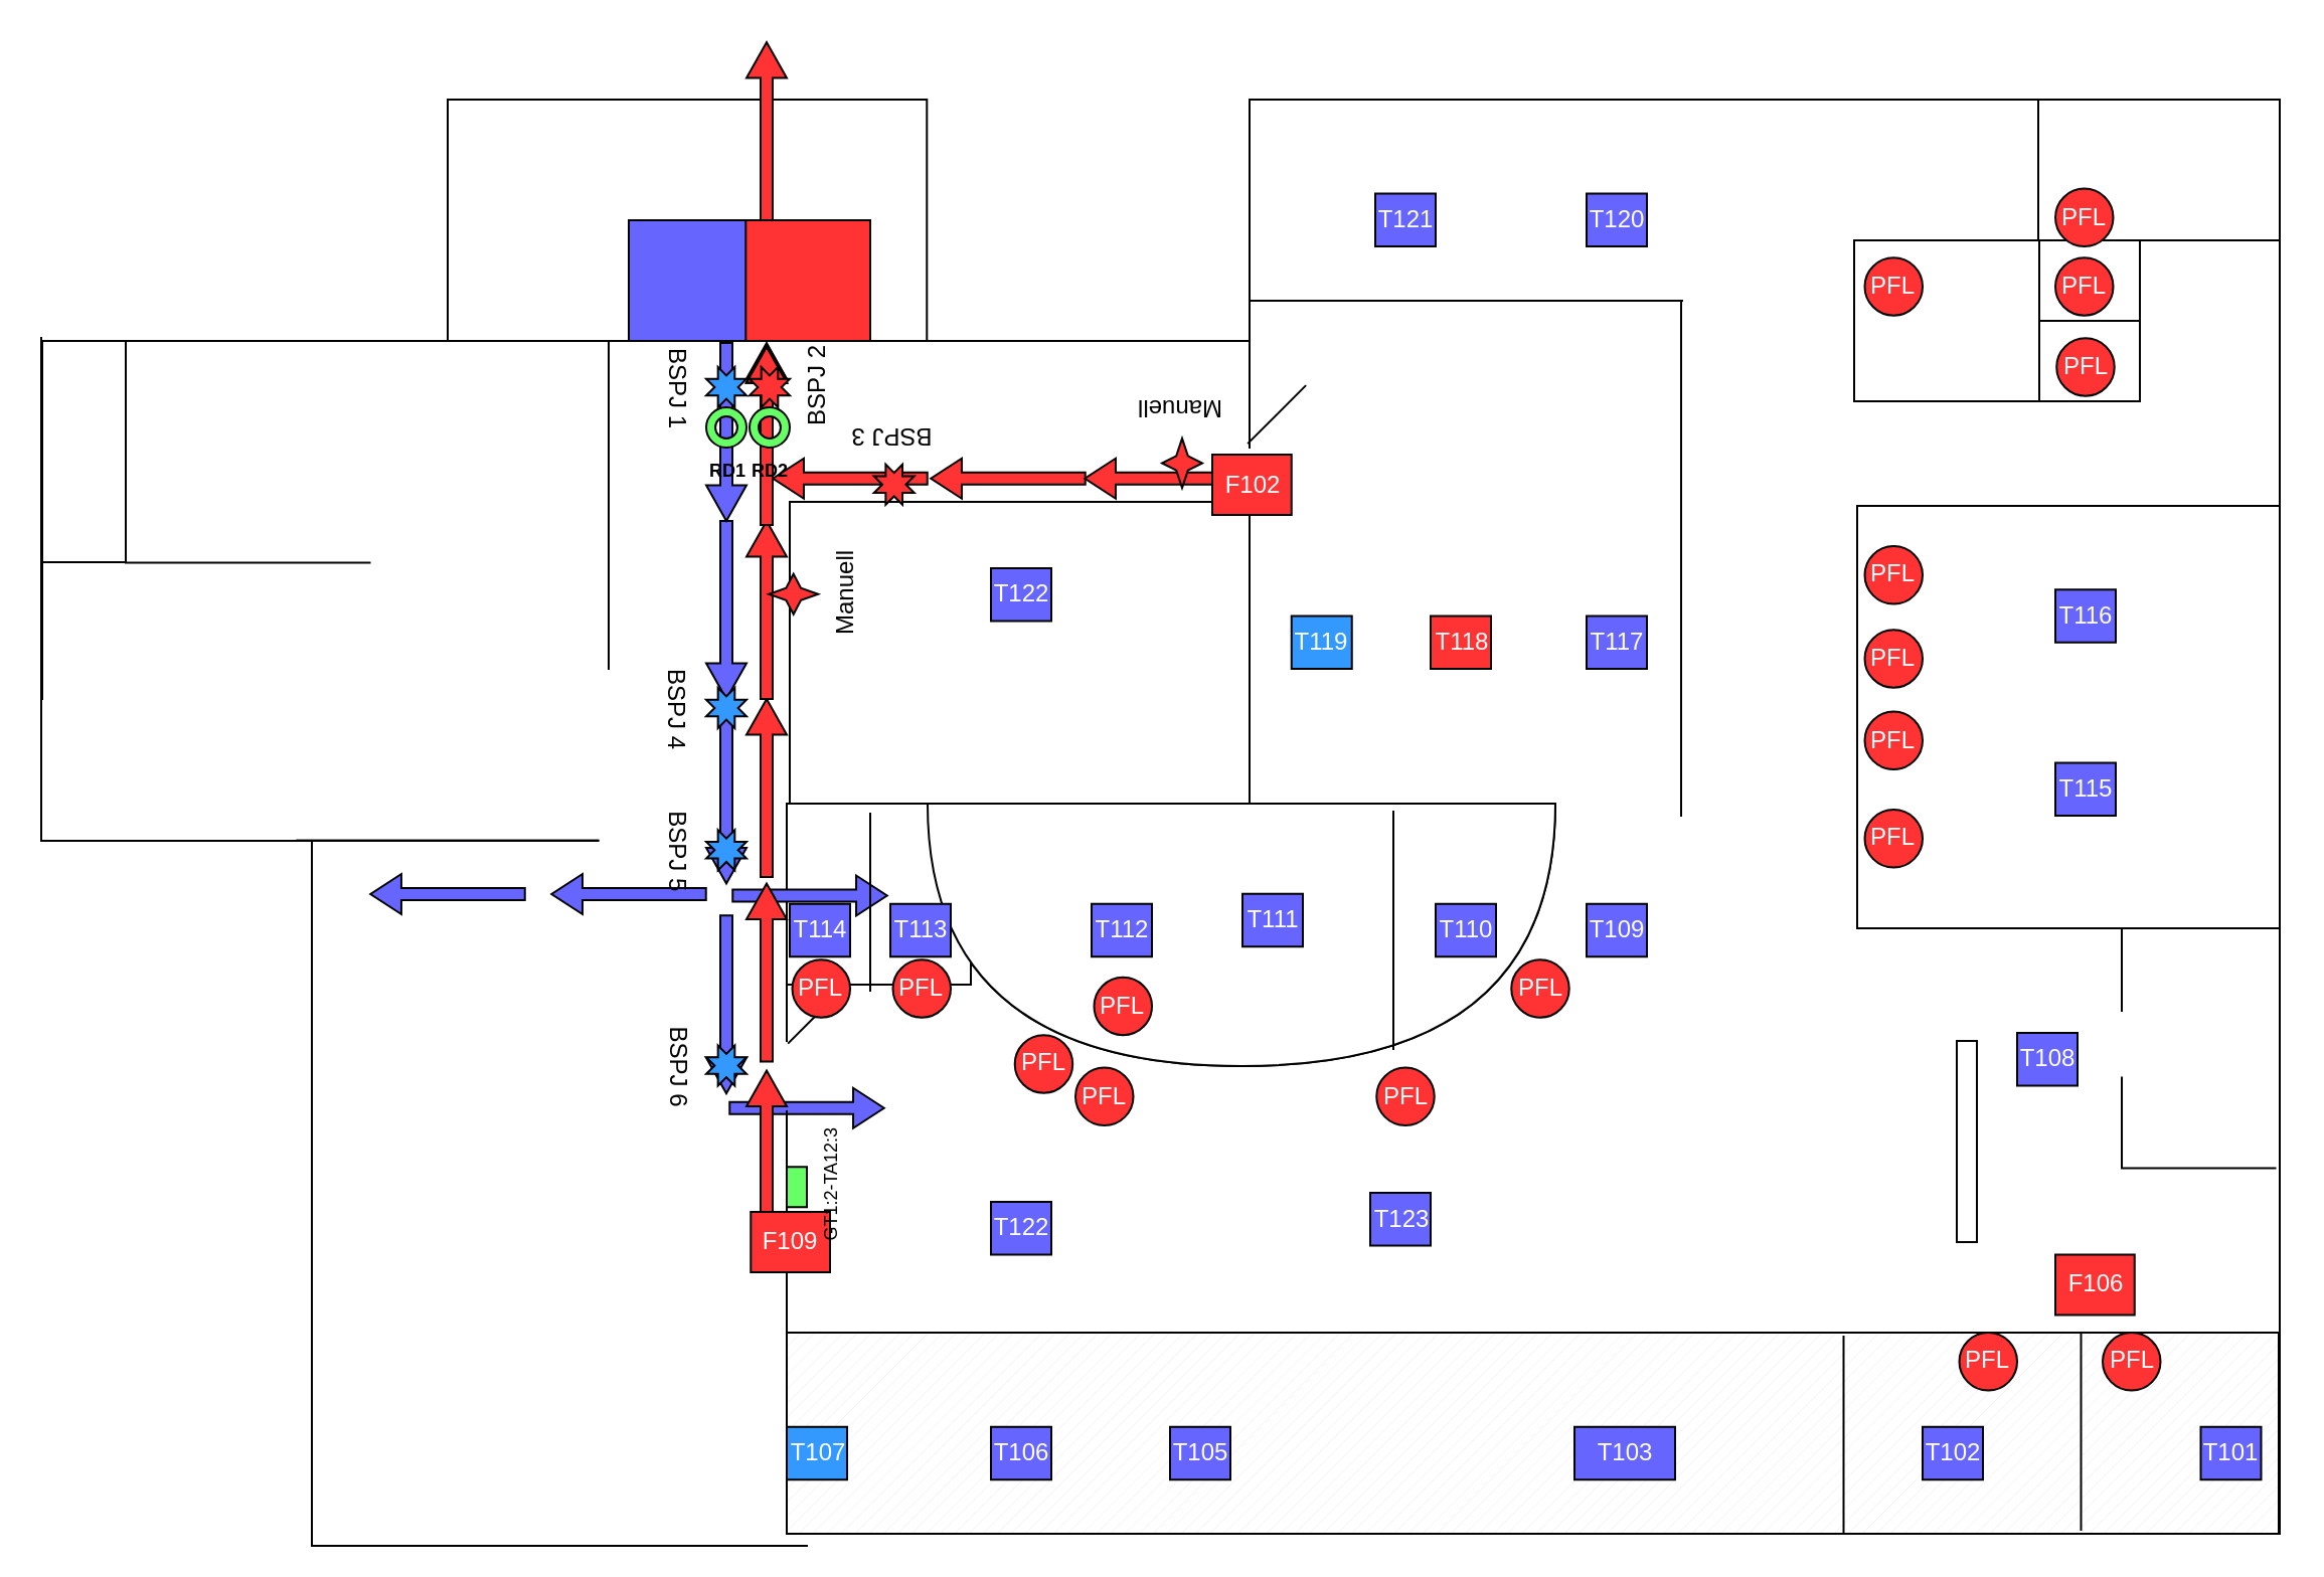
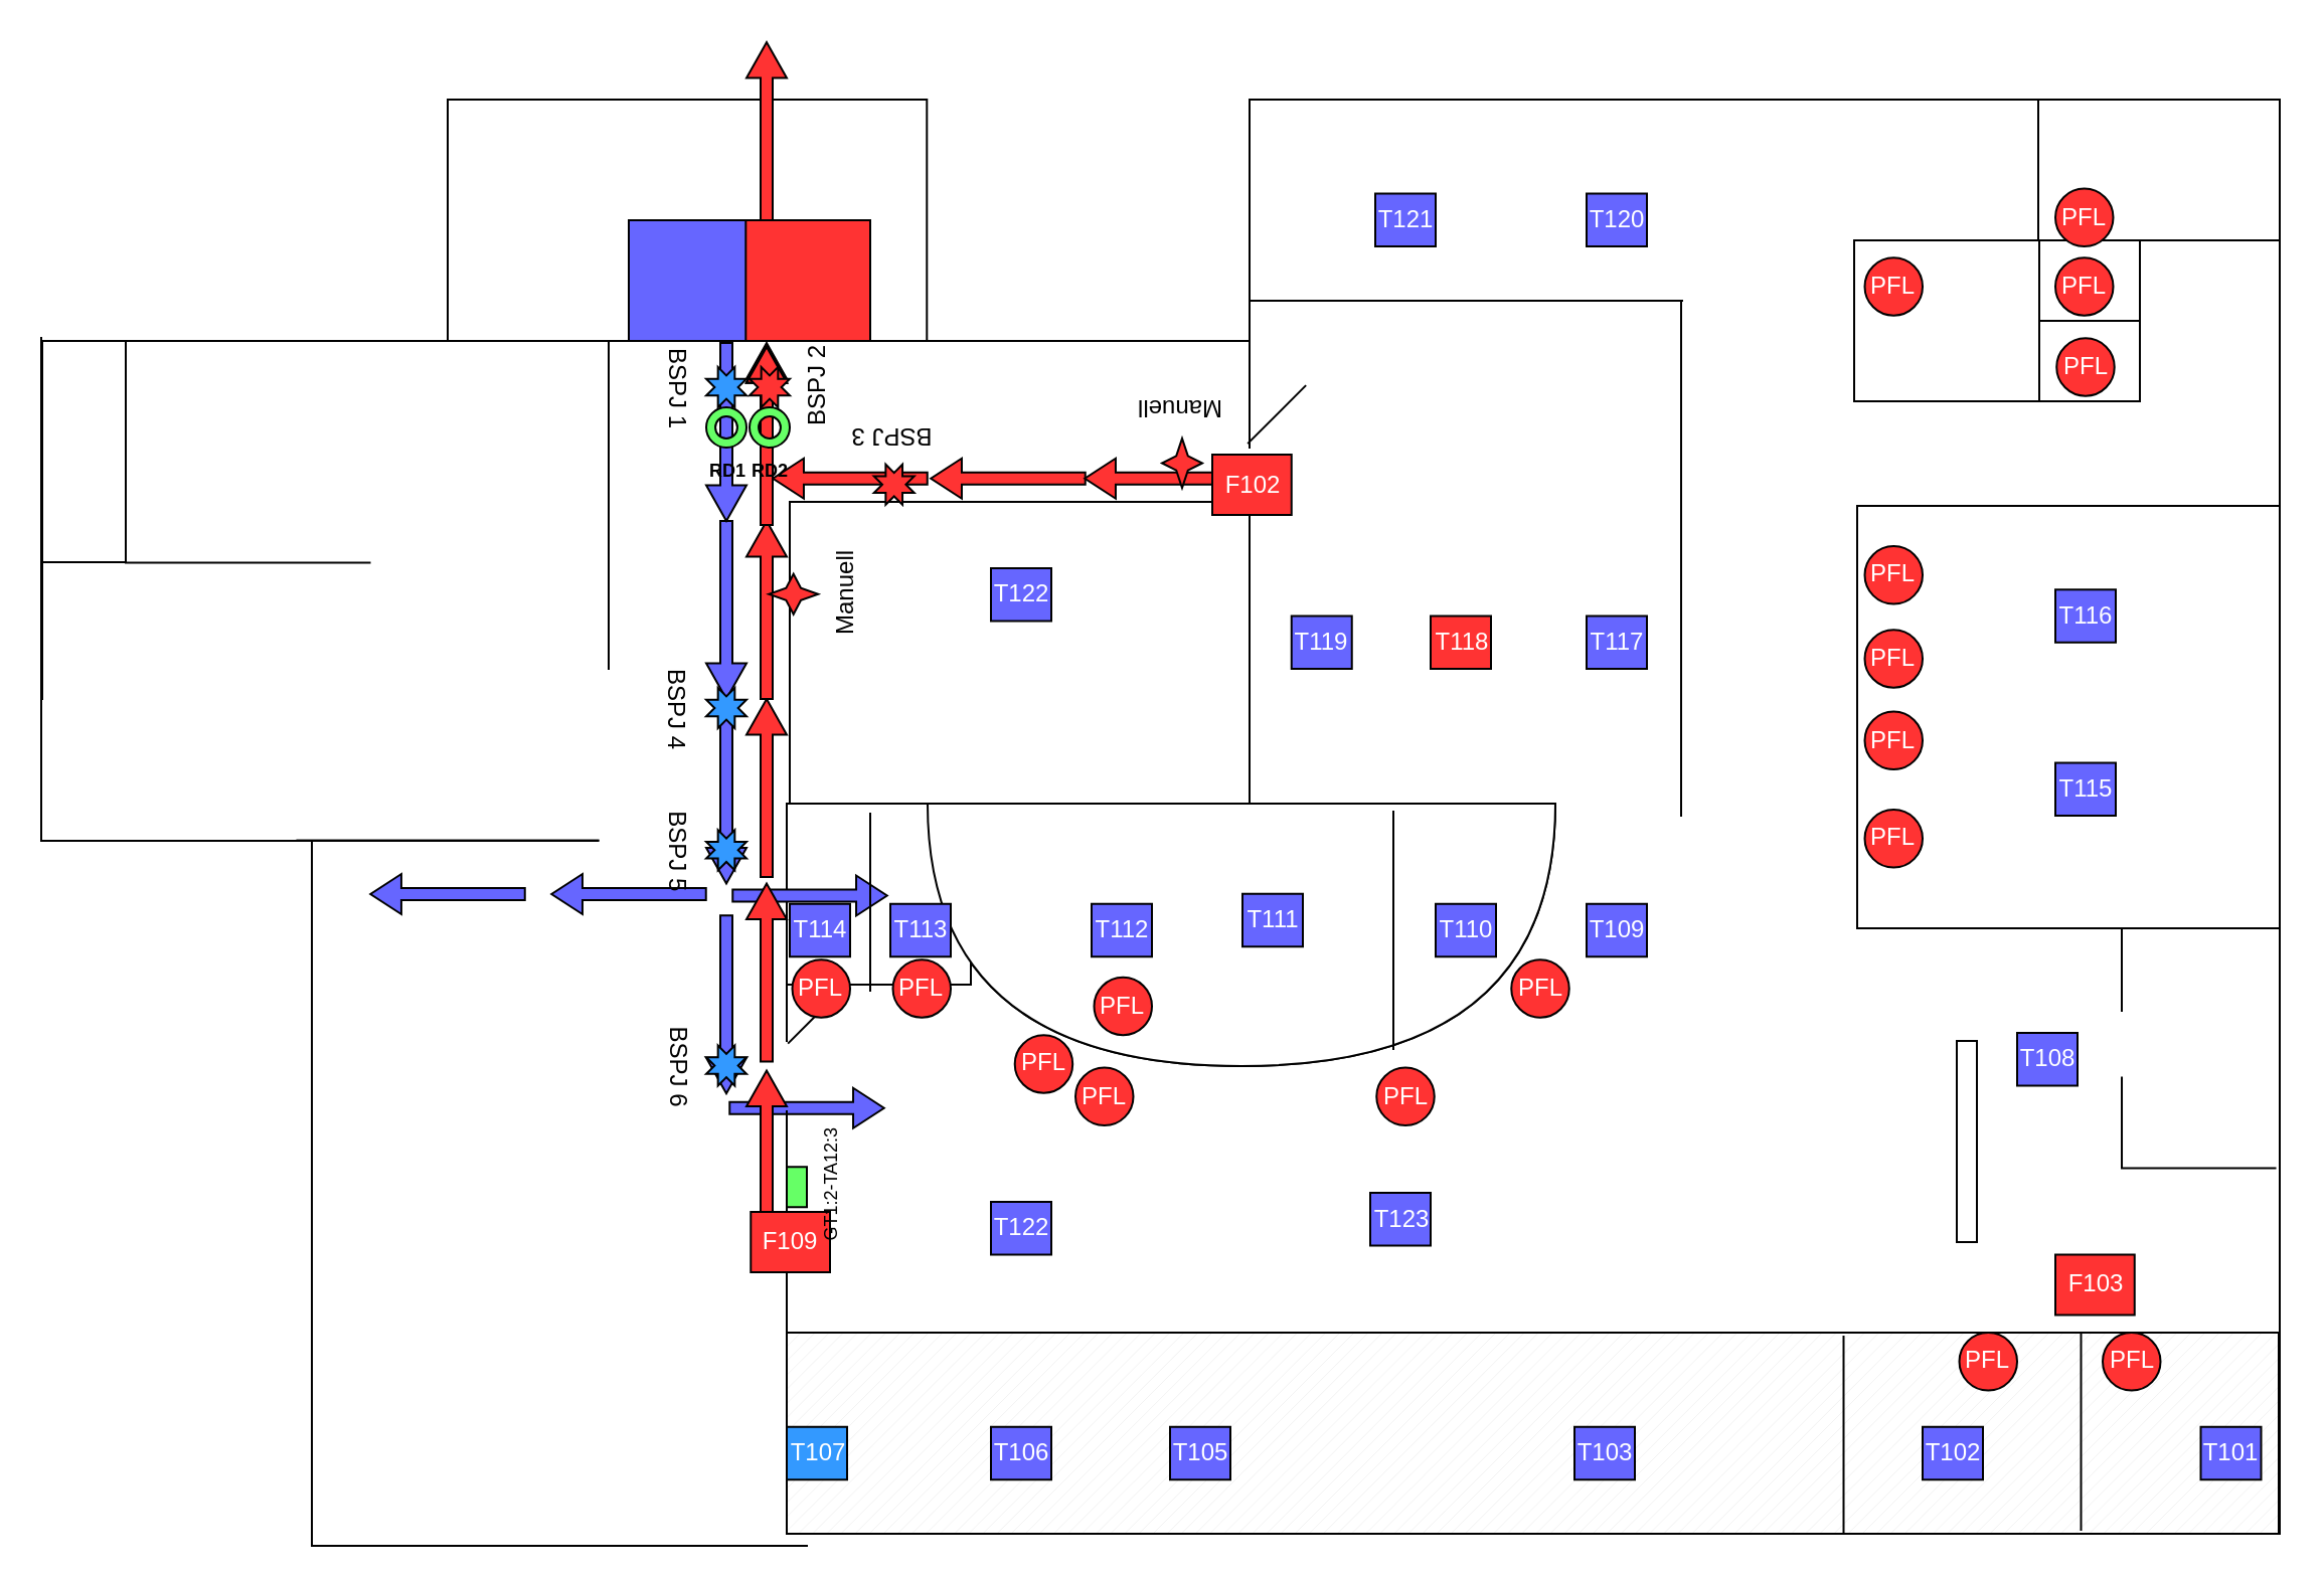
- <mxCell id="73" value="&lt;font color=&quot;#ffffff&quot;&gt;T119&lt;/font&gt;" style="html=1;fillColor=#3399ff;" parent="1" vertex="1"><mxGeometry x="641.37" y="305.75" width="30" height="26.25" as="geometry" /></mxCell>
+ <mxCell id="73" value="&lt;font color=&quot;#ffffff&quot;&gt;T119&lt;/font&gt;" style="html=1;fillColor=#6666FF;" parent="1" vertex="1"><mxGeometry x="641.37" y="305.75" width="30" height="26.25" as="geometry" /></mxCell>
- <mxCell id="80" value="&lt;font color=&quot;#ffffff&quot;&gt;F106&lt;/font&gt;" style="html=1;fillColor=#FF3333;" parent="1" vertex="1"><mxGeometry x="1021" y="623.25" width="39.37" height="30" as="geometry" /></mxCell>
+ <mxCell id="80" value="&lt;font color=&quot;#ffffff&quot;&gt;F103&lt;/font&gt;" style="html=1;fillColor=#FF3333;" parent="1" vertex="1"><mxGeometry x="1021" y="623.25" width="39.37" height="30" as="geometry" /></mxCell>
- <mxCell id="68" value="&lt;font color=&quot;#ffffff&quot;&gt;T103&lt;/font&gt;" style="html=1;fillColor=#6666FF;" parent="1" vertex="1"><mxGeometry x="782" y="708.88" width="50" height="26.25" as="geometry" /></mxCell>
+ <mxCell id="68" value="&lt;font color=&quot;#ffffff&quot;&gt;T103&lt;/font&gt;" style="html=1;fillColor=#6666FF;" parent="1" vertex="1"><mxGeometry x="782" y="708.88" width="30" height="26.25" as="geometry" /></mxCell>
